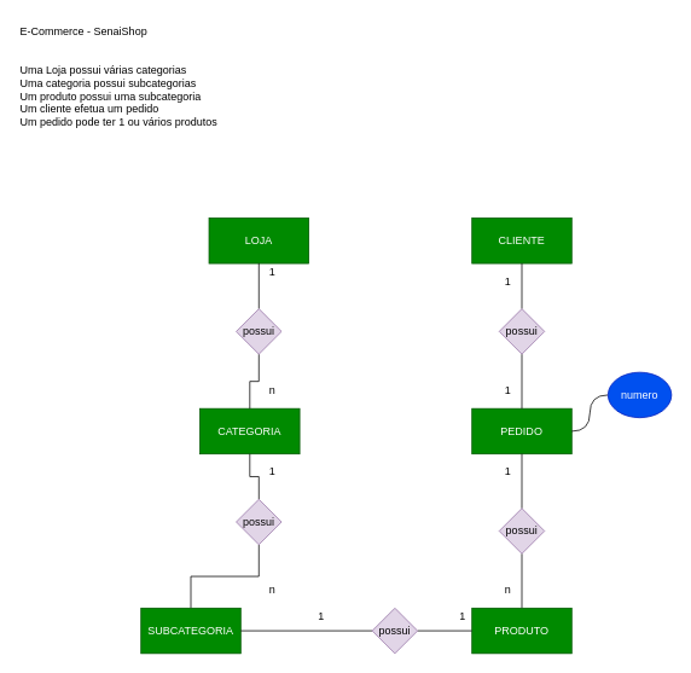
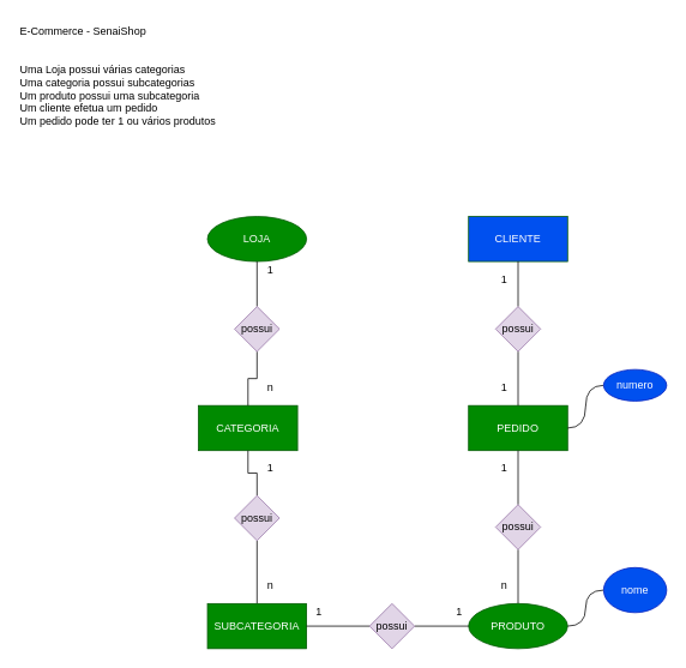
- <mxCell id="3" value="LOJA" style="html=1;whiteSpace=wrap;fillColor=#008a00;fontColor=#ffffff;strokeColor=#005700;" vertex="1" parent="1"><mxGeometry x="230" y="240" width="110" height="50" as="geometry" /></mxCell>
+ <mxCell id="3" value="LOJA" style="ellipse;html=1;whiteSpace=wrap;fillColor=#008a00;fontColor=#ffffff;strokeColor=#005700;" vertex="1" parent="1"><mxGeometry x="230" y="240" width="110" height="50" as="geometry" /></mxCell>
- <mxCell id="9" value="CLIENTE" style="html=1;whiteSpace=wrap;fillColor=#008a00;fontColor=#ffffff;strokeColor=#005700;" vertex="1" parent="1"><mxGeometry x="520" y="240" width="110" height="50" as="geometry" /></mxCell>
+ <mxCell id="9" value="CLIENTE" style="html=1;whiteSpace=wrap;fillColor=#0050ef;fontColor=#ffffff;strokeColor=#005700;" vertex="1" parent="1"><mxGeometry x="520" y="240" width="110" height="50" as="geometry" /></mxCell>
- <mxCell id="35" value="numero" style="ellipse;whiteSpace=wrap;html=1;fillColor=#0050ef;fontColor=#ffffff;strokeColor=#001DBC;" vertex="1" parent="1"><mxGeometry x="670" y="410" width="70" height="50" as="geometry" /></mxCell>
+ <mxCell id="35" value="numero" style="ellipse;whiteSpace=wrap;html=1;fillColor=#0050ef;fontColor=#ffffff;strokeColor=#001DBC;" vertex="1" parent="1"><mxGeometry x="670" y="410" width="70" height="35" as="geometry" /></mxCell>
+ <mxCell id="37" value="nome" style="ellipse;whiteSpace=wrap;html=1;fillColor=#0050ef;fontColor=#ffffff;strokeColor=#001DBC;" vertex="1" parent="1"><mxGeometry x="670" y="630" width="70" height="50" as="geometry" /></mxCell>
+ <mxCell id="36" style="edgeStyle=orthogonalEdgeStyle;rounded=0;orthogonalLoop=1;jettySize=auto;html=1;endArrow=none;endFill=0;curved=1;" edge="1" parent="1" source="37" target="8"><mxGeometry relative="1" as="geometry" /></mxCell>
- <mxCell id="6" value="SUBCATEGORIA" style="html=1;whiteSpace=wrap;fillColor=#008a00;fontColor=#ffffff;strokeColor=#005700;" vertex="1" parent="1"><mxGeometry x="155" y="670" width="110" height="50" as="geometry" /></mxCell>
+ <mxCell id="6" value="SUBCATEGORIA" style="html=1;whiteSpace=wrap;fillColor=#008a00;fontColor=#ffffff;strokeColor=#005700;" vertex="1" parent="1"><mxGeometry x="230" y="670" width="110" height="50" as="geometry" /></mxCell>
- <mxCell id="8" value="PRODUTO" style="html=1;whiteSpace=wrap;fillColor=#008a00;fontColor=#ffffff;strokeColor=#005700;" vertex="1" parent="1"><mxGeometry x="520" y="670" width="110" height="50" as="geometry" /></mxCell>
+ <mxCell id="8" value="PRODUTO" style="ellipse;html=1;whiteSpace=wrap;fillColor=#008a00;fontColor=#ffffff;strokeColor=#005700;" vertex="1" parent="1"><mxGeometry x="520" y="670" width="110" height="50" as="geometry" /></mxCell>
